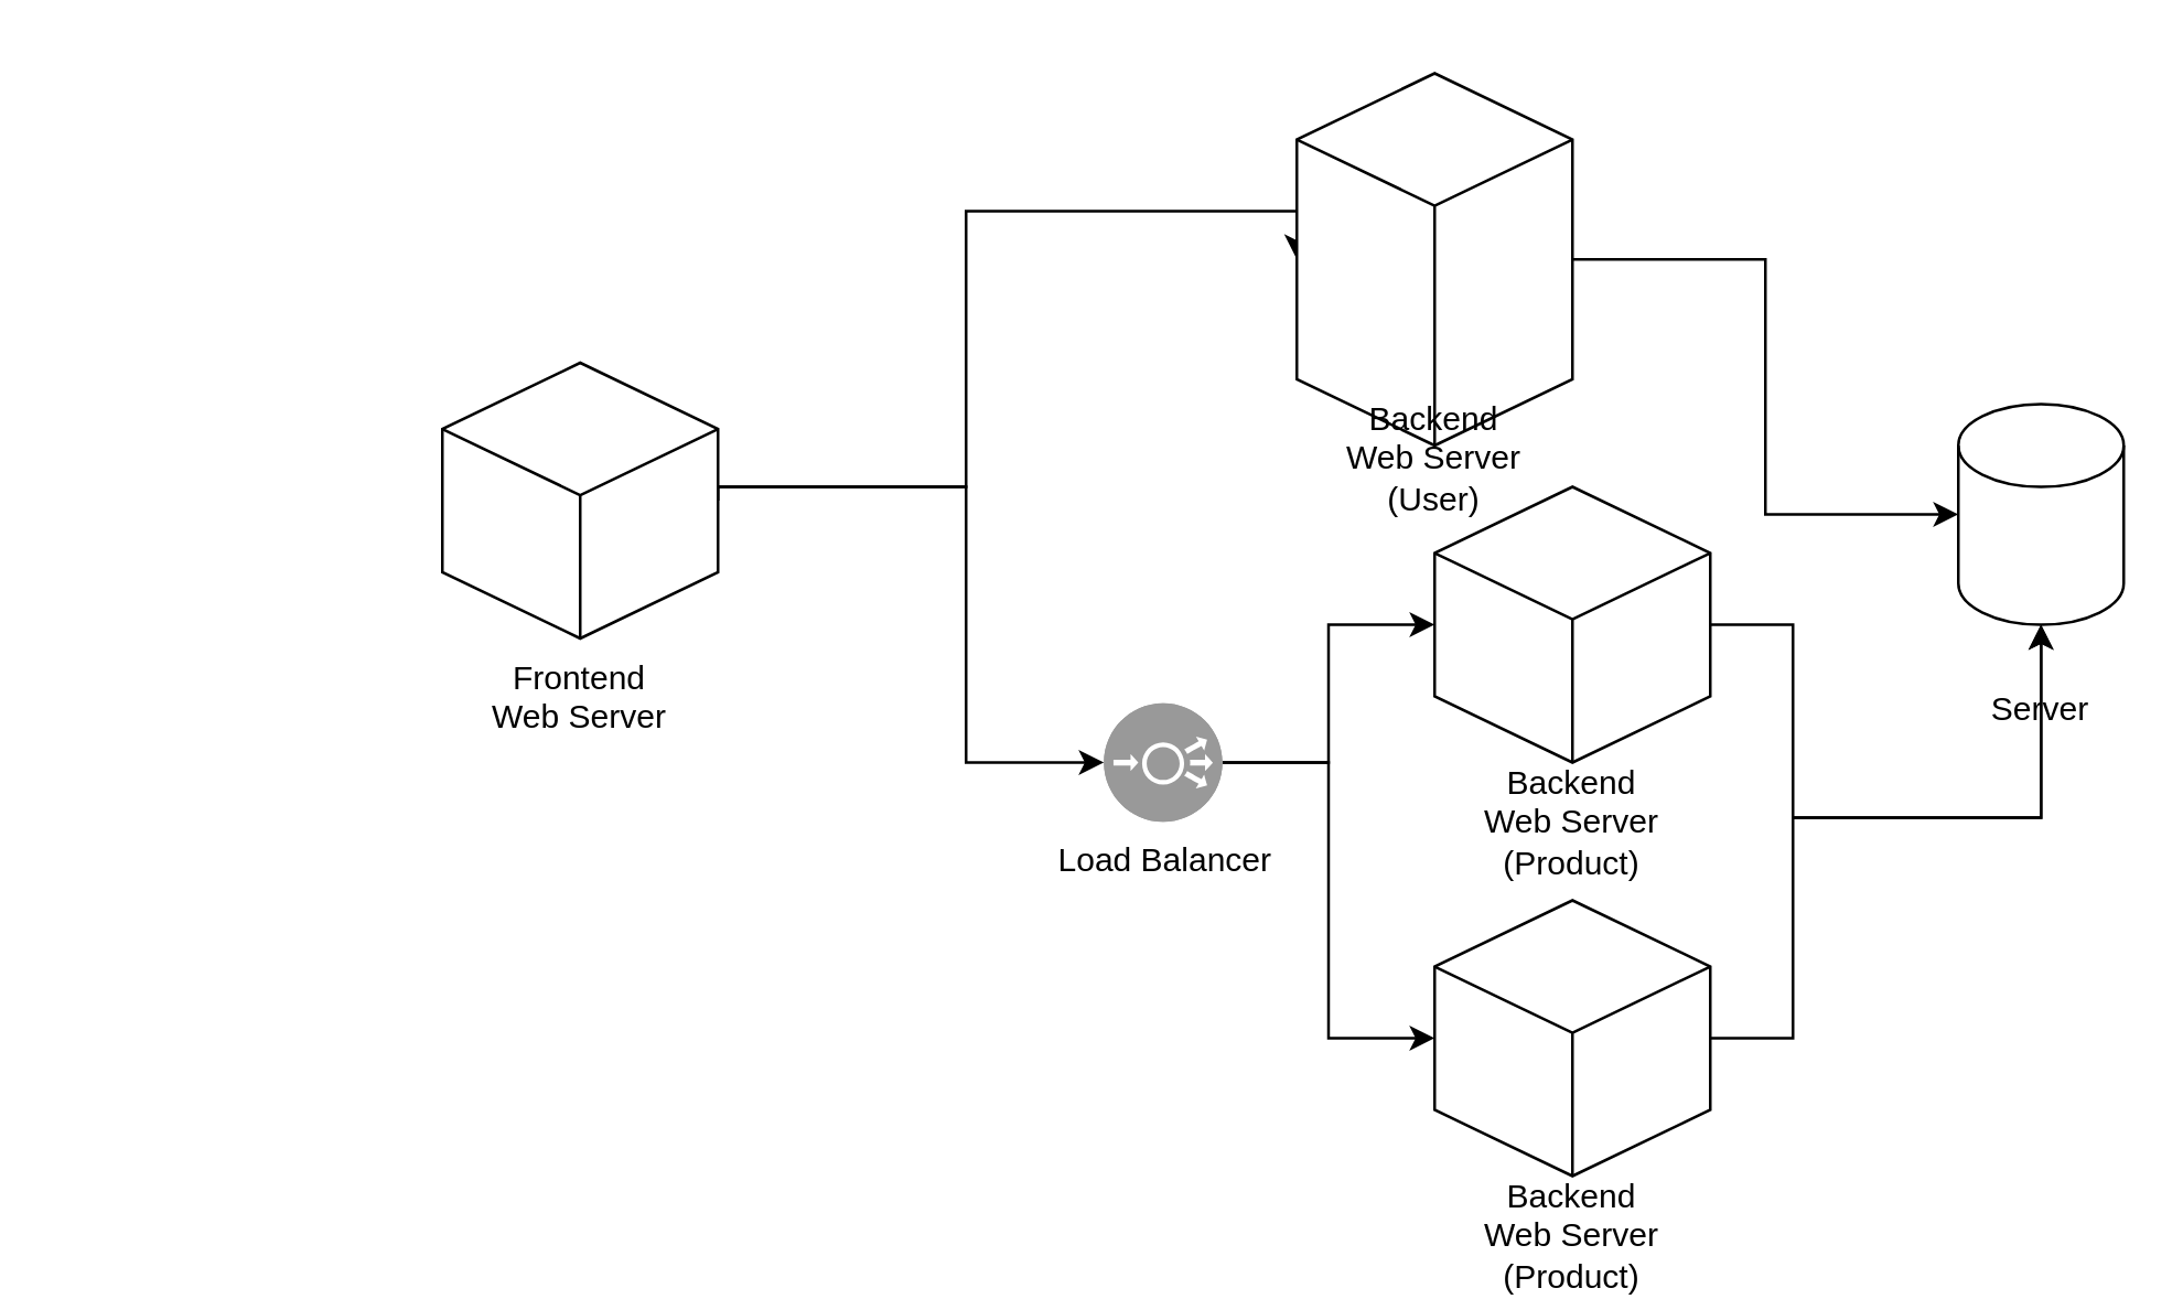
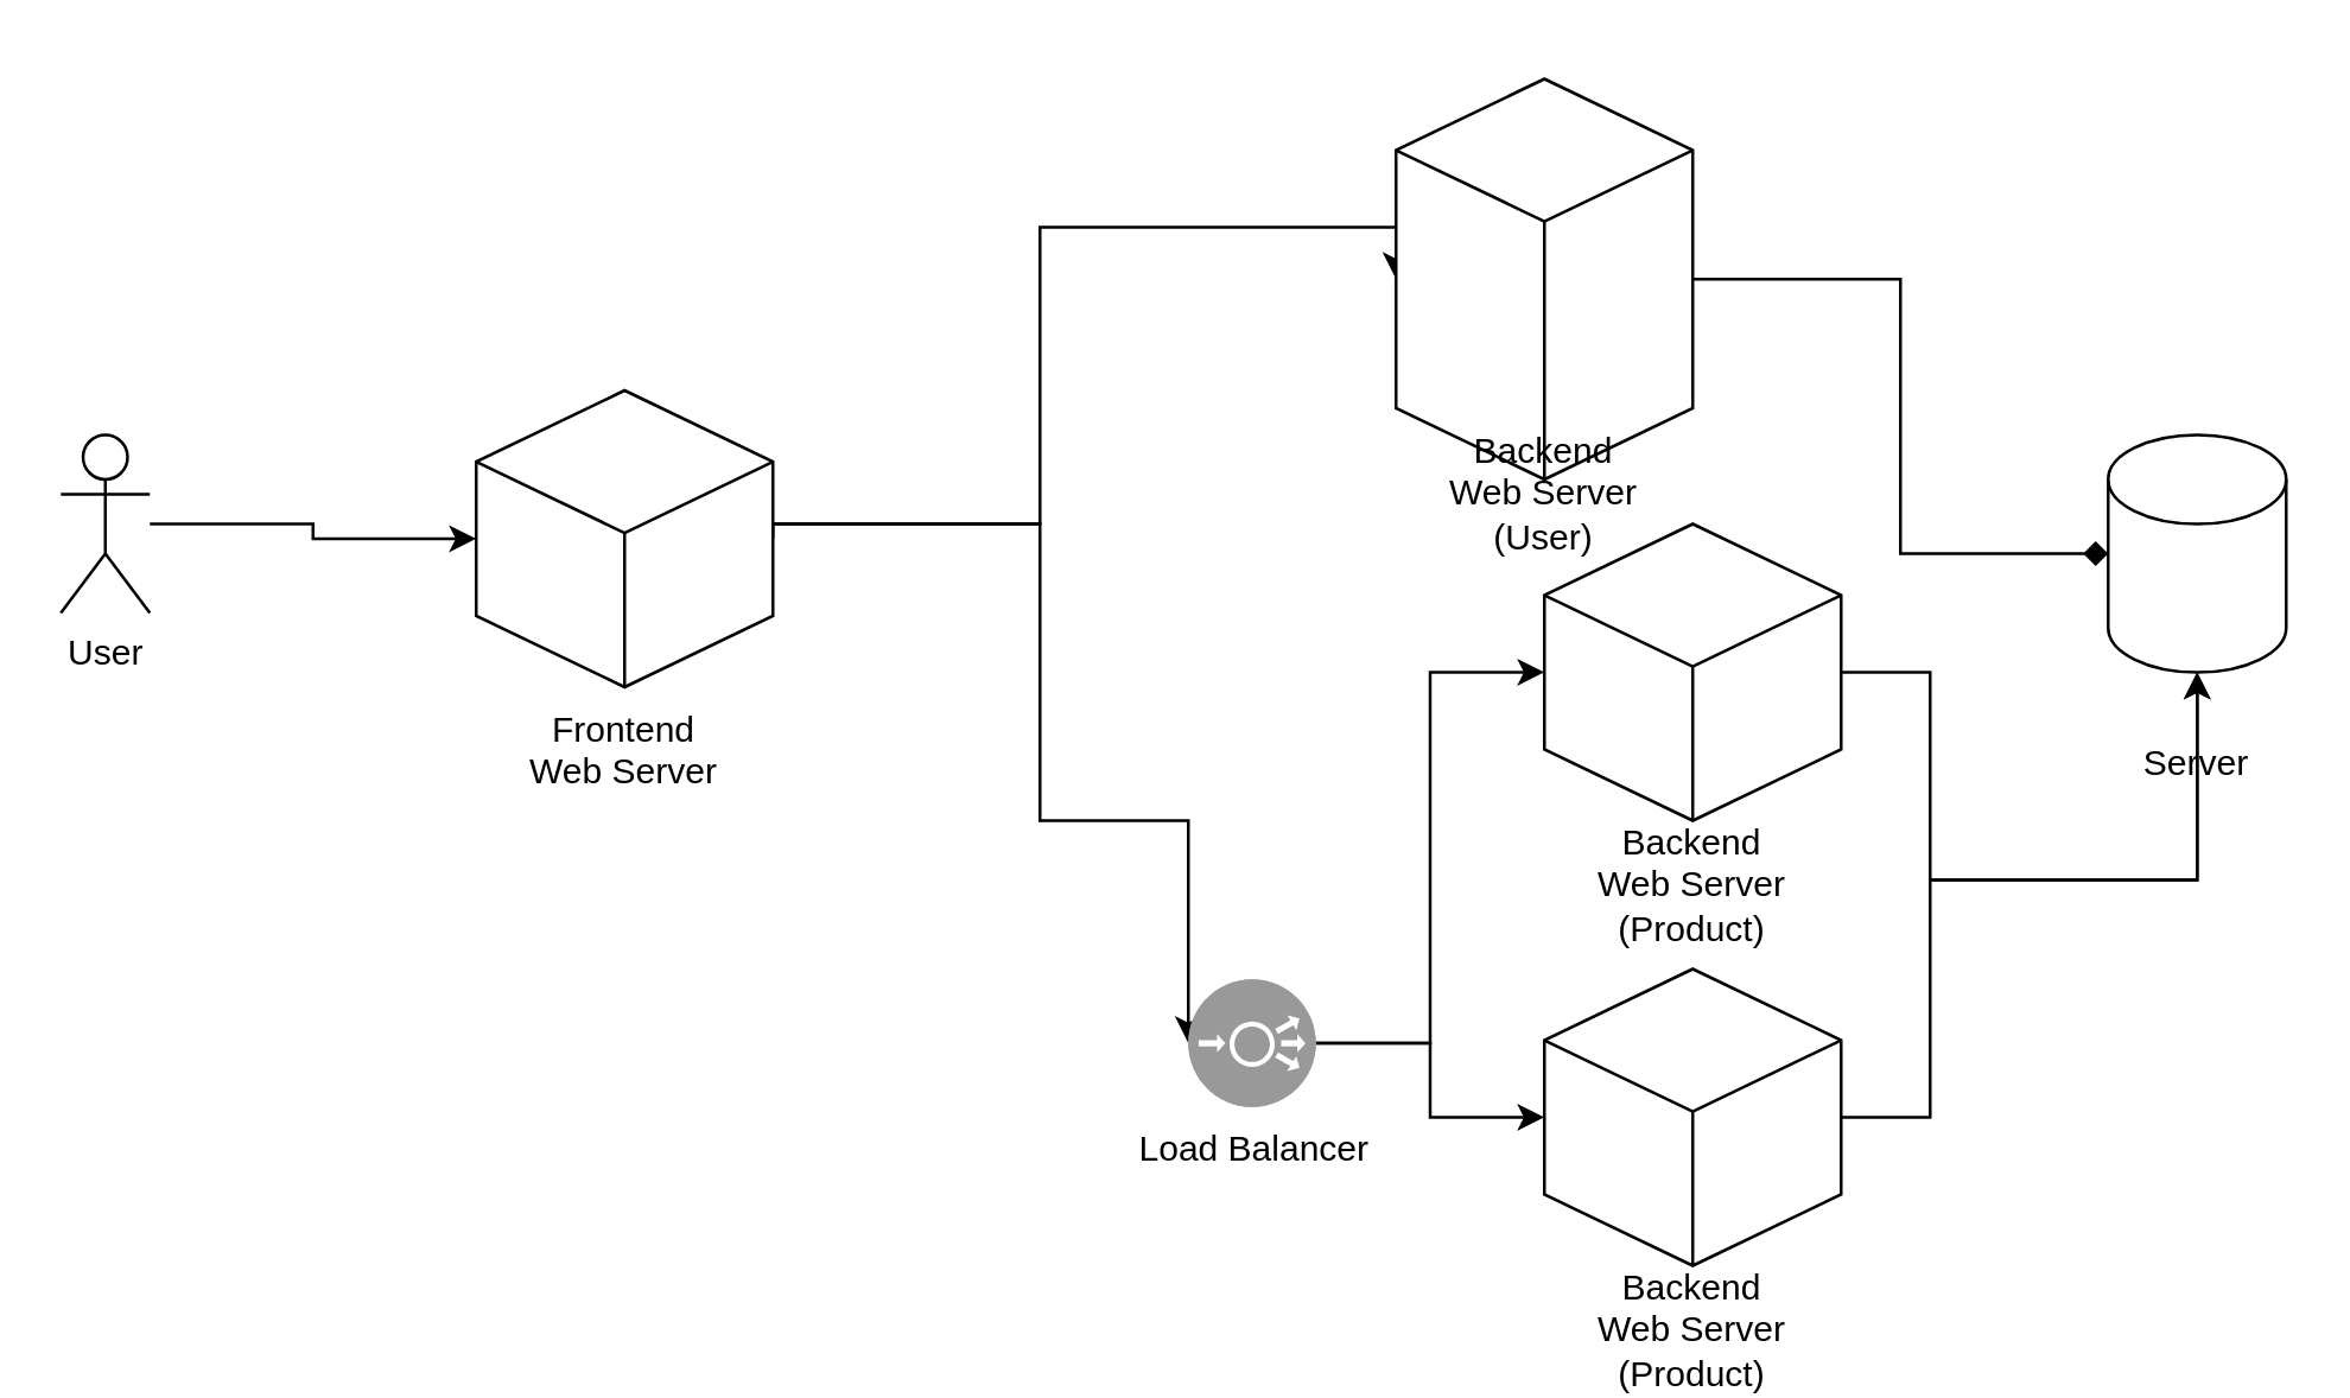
+ <mxCell id="4" value="User" style="shape=umlActor;verticalLabelPosition=bottom;verticalAlign=top;html=1;outlineConnect=0;" parent="1" vertex="1"><mxGeometry x="20" y="140" width="30" height="60" as="geometry" /></mxCell>
+ <mxCell id="3" style="edgeStyle=orthogonalEdgeStyle;rounded=0;orthogonalLoop=1;jettySize=auto;html=1;" parent="1" source="4" target="7" edge="1"><mxGeometry relative="1" as="geometry" /></mxCell>
- <mxCell id="8" style="edgeStyle=orthogonalEdgeStyle;rounded=0;orthogonalLoop=1;jettySize=auto;html=1;entryX=0;entryY=0.5;entryDx=0;entryDy=0;entryPerimeter=0;" parent="1" source="9" target="2" edge="1"><mxGeometry relative="1" as="geometry" /></mxCell>
+ <mxCell id="8" style="edgeStyle=orthogonalEdgeStyle;rounded=0;orthogonalLoop=1;jettySize=auto;html=1;entryX=0;entryY=0.5;entryDx=0;entryDy=0;entryPerimeter=0;endArrow=diamond;" parent="1" source="9" target="2" edge="1"><mxGeometry relative="1" as="geometry" /></mxCell>
- <mxCell id="14" value="Load Balancer" style="fillColor=#999999;verticalLabelPosition=bottom;sketch=0;html=1;strokeColor=#ffffff;verticalAlign=top;align=center;points=[[0.145,0.145,0],[0.5,0,0],[0.855,0.145,0],[1,0.5,0],[0.855,0.855,0],[0.5,1,0],[0.145,0.855,0],[0,0.5,0]];pointerEvents=1;shape=mxgraph.cisco_safe.compositeIcon;bgIcon=ellipse;resIcon=mxgraph.cisco_safe.capability.load_balancer;" vertex="1" parent="1"><mxGeometry x="400" y="248.5" width="43" height="43" as="geometry" /></mxCell>
+ <mxCell id="14" value="Load Balancer" style="fillColor=#999999;verticalLabelPosition=bottom;sketch=0;html=1;strokeColor=#ffffff;verticalAlign=top;align=center;points=[[0.145,0.145,0],[0.5,0,0],[0.855,0.145,0],[1,0.5,0],[0.855,0.855,0],[0.5,1,0],[0.145,0.855,0],[0,0.5,0]];pointerEvents=1;shape=mxgraph.cisco_safe.compositeIcon;bgIcon=ellipse;resIcon=mxgraph.cisco_safe.capability.load_balancer;" vertex="1" parent="1"><mxGeometry x="400" y="323.5" width="43" height="43" as="geometry" /></mxCell>
